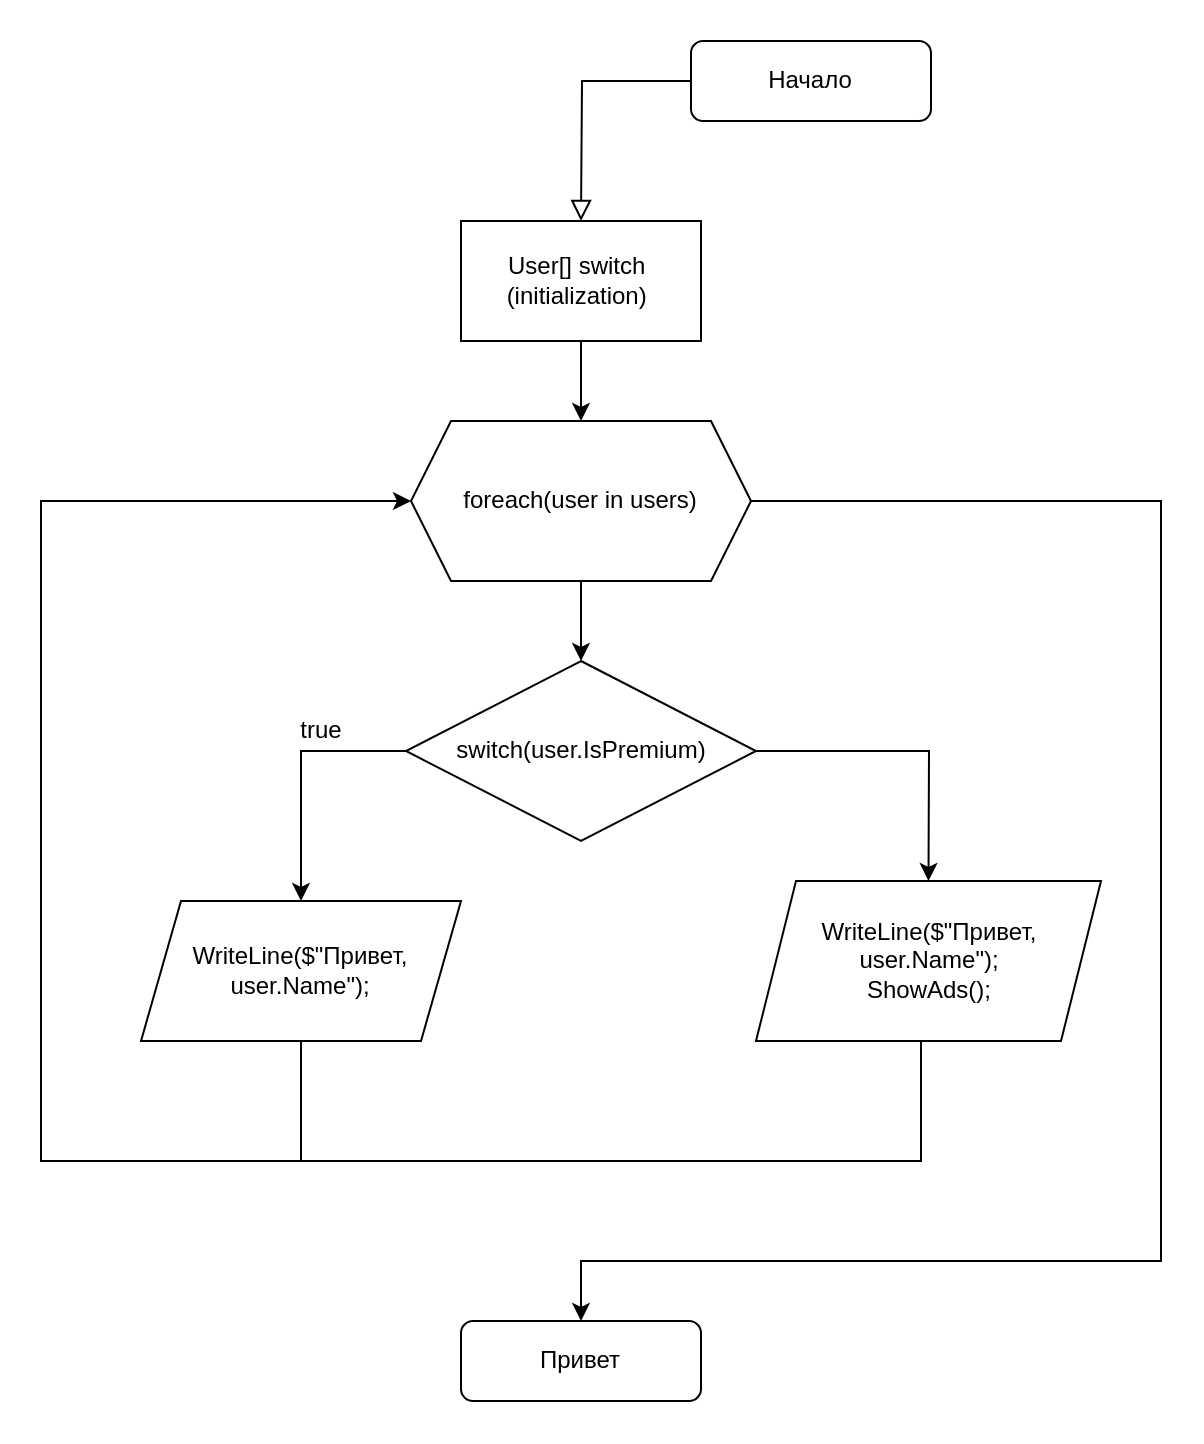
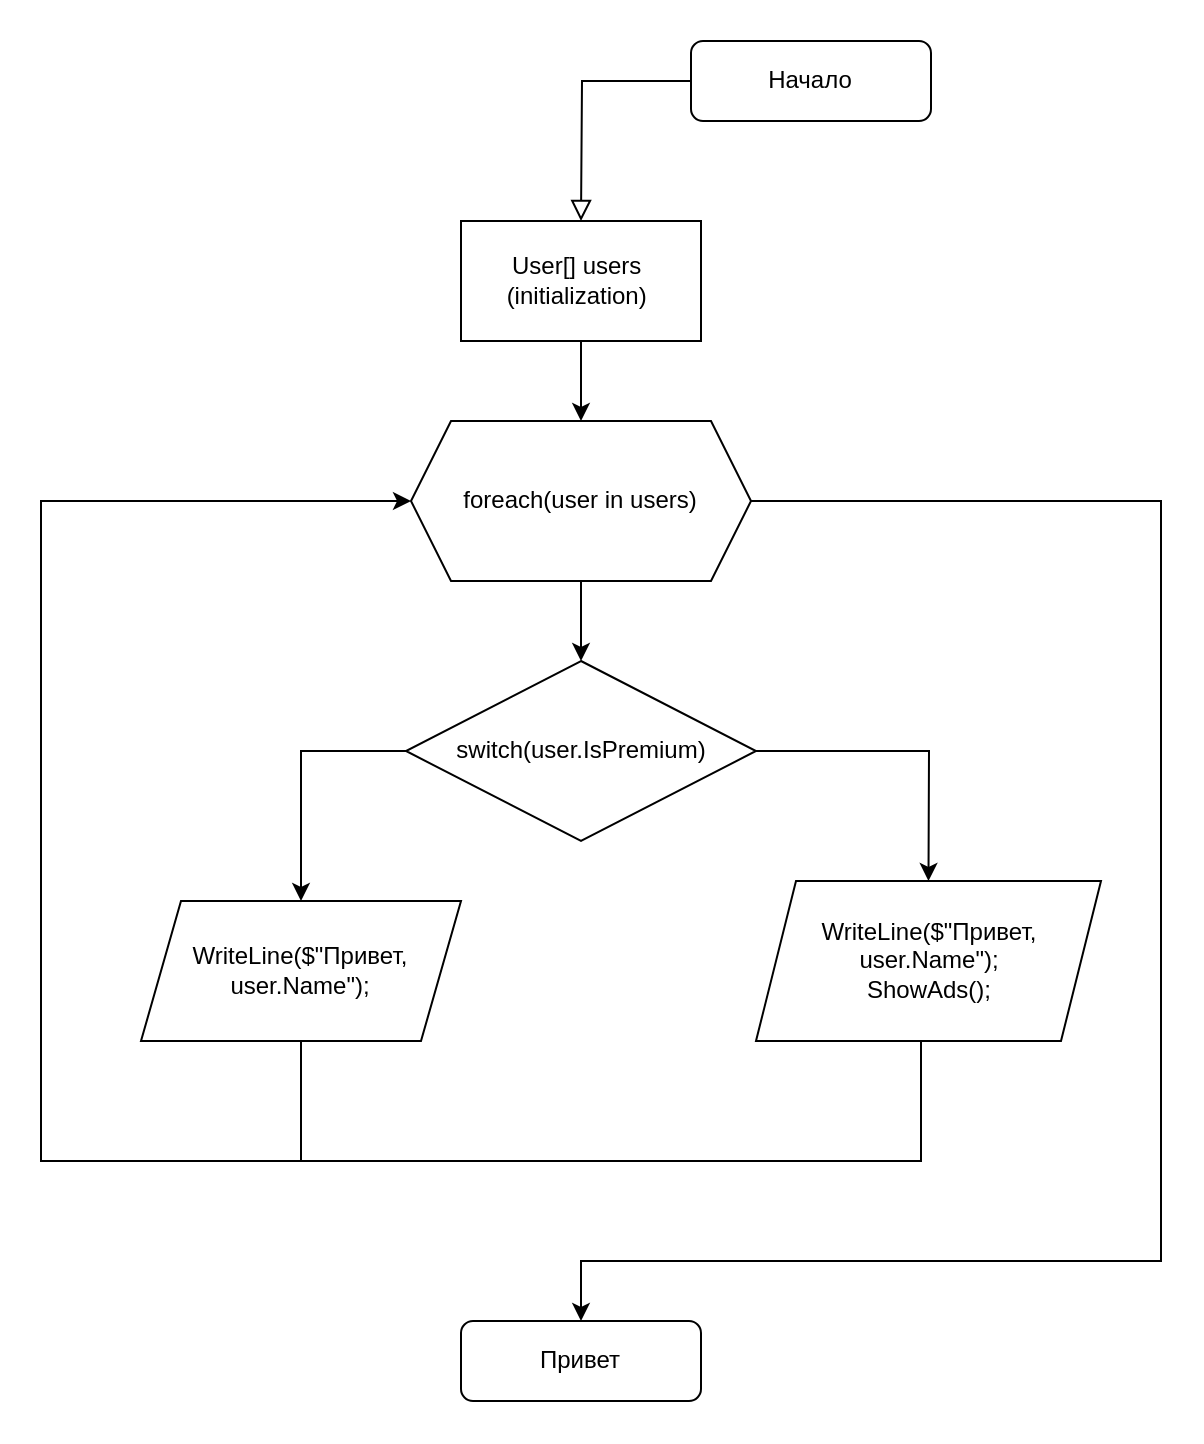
- <mxCell id="5" value="User[] switch&amp;nbsp;&lt;br&gt;(initialization)&amp;nbsp;" style="rounded=0;whiteSpace=wrap;html=1;" vertex="1" parent="1"><mxGeometry x="230" y="110" width="120" height="60" as="geometry" /></mxCell>
+ <mxCell id="5" value="User[] users&amp;nbsp;&lt;br&gt;(initialization)&amp;nbsp;" style="rounded=0;whiteSpace=wrap;html=1;" vertex="1" parent="1"><mxGeometry x="230" y="110" width="120" height="60" as="geometry" /></mxCell>
- <mxCell id="14" value="true" style="text;html=1;resizable=0;autosize=1;align=center;verticalAlign=middle;points=[];fillColor=none;strokeColor=none;rounded=0;" vertex="1" parent="1"><mxGeometry x="140" y="350" width="40" height="30" as="geometry" /></mxCell>
